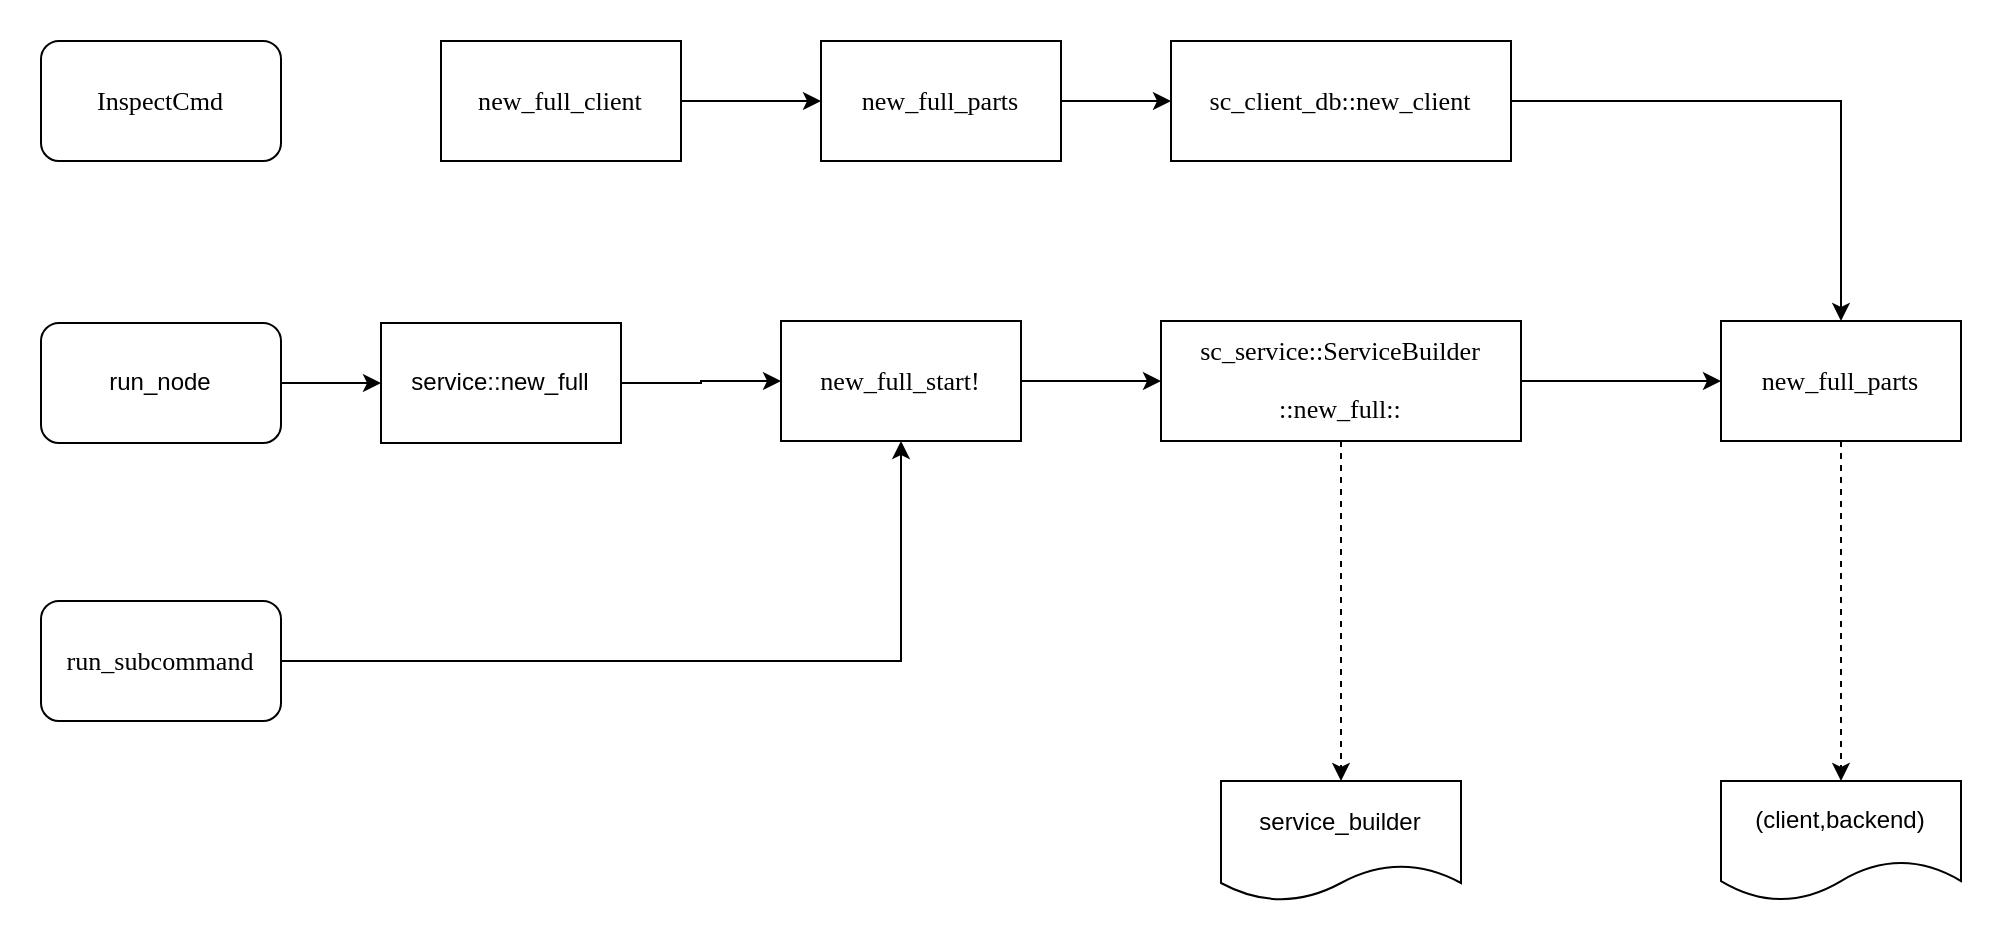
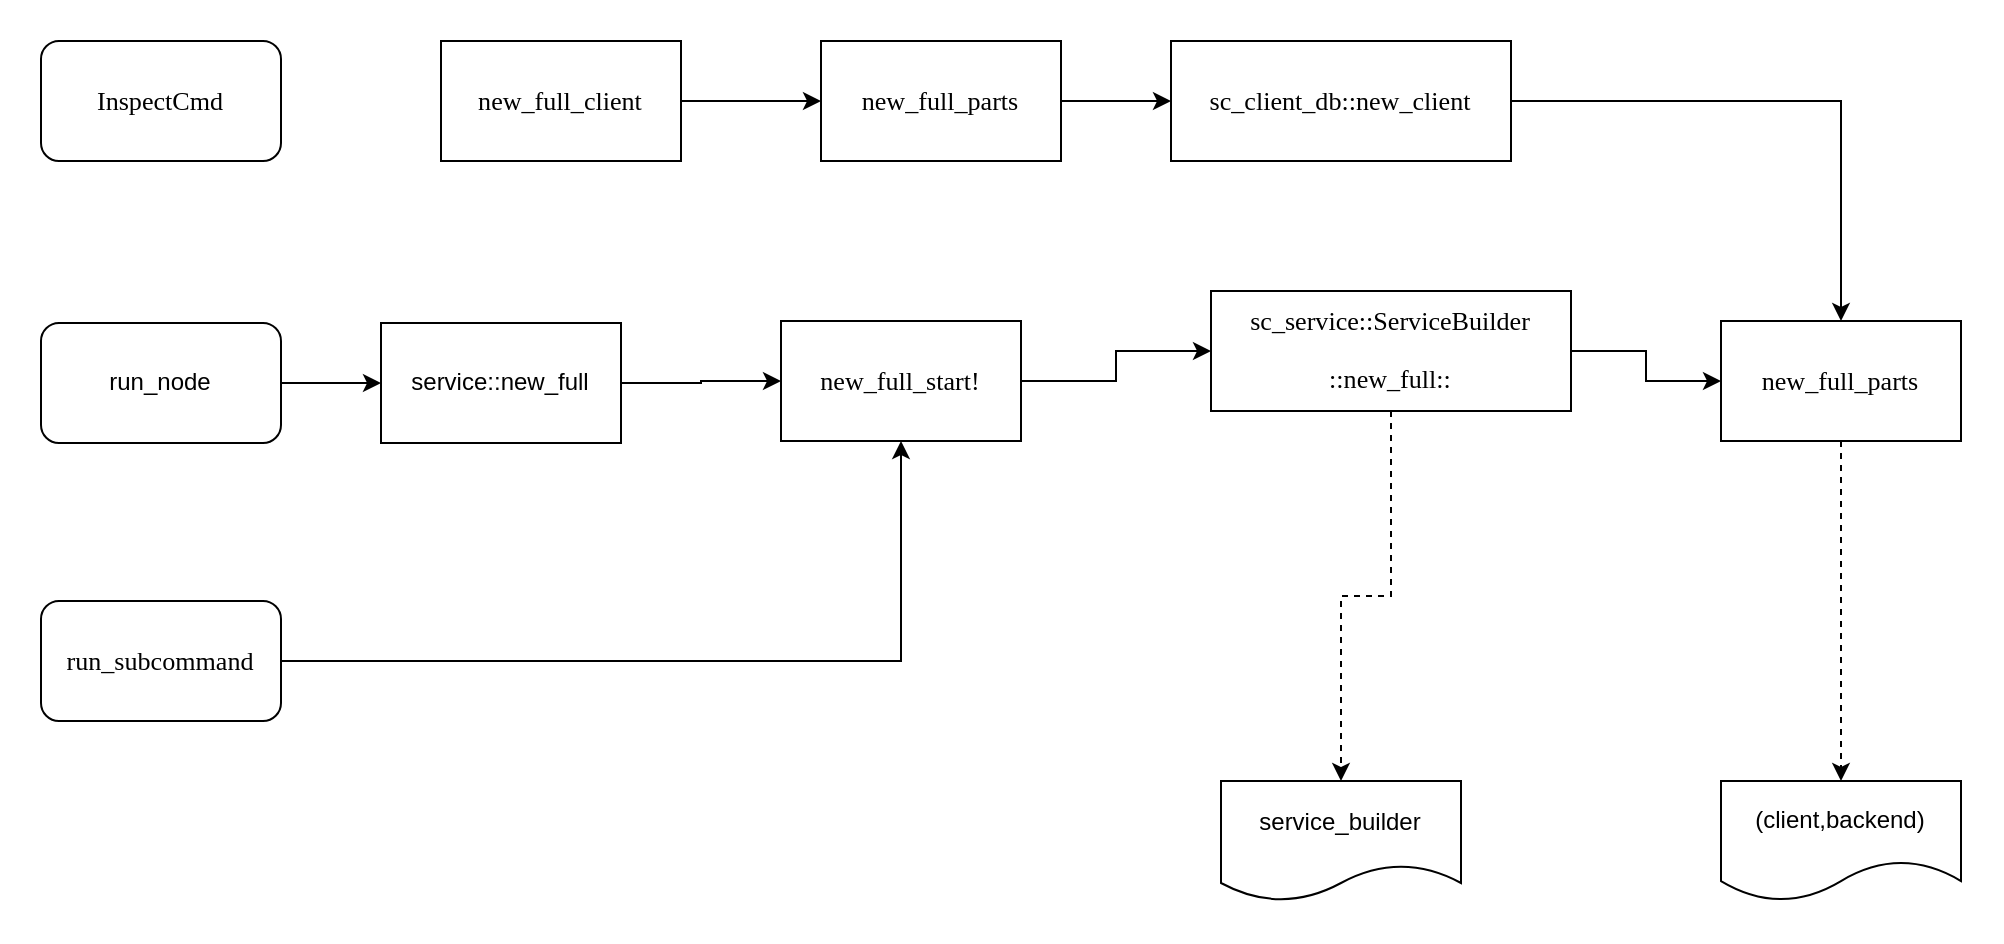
- <mxCell id="18" value="&lt;pre style=&quot;background-color: rgb(255 , 255 , 255) ; font-family: &amp;#34;jetbrains mono&amp;#34; ; font-size: 9.8pt&quot;&gt;sc_service::ServiceBuilder&lt;/pre&gt;&lt;pre style=&quot;background-color: rgb(255 , 255 , 255) ; font-family: &amp;#34;jetbrains mono&amp;#34; ; font-size: 9.8pt&quot;&gt;::new_full::&lt;/pre&gt;" style="rounded=0;whiteSpace=wrap;html=1;" vertex="1" parent="1"><mxGeometry x="580" y="160" width="180" height="60" as="geometry" /></mxCell>
+ <mxCell id="18" value="&lt;pre style=&quot;background-color: rgb(255 , 255 , 255) ; font-family: &amp;#34;jetbrains mono&amp;#34; ; font-size: 9.8pt&quot;&gt;sc_service::ServiceBuilder&lt;/pre&gt;&lt;pre style=&quot;background-color: rgb(255 , 255 , 255) ; font-family: &amp;#34;jetbrains mono&amp;#34; ; font-size: 9.8pt&quot;&gt;::new_full::&lt;/pre&gt;" style="rounded=0;whiteSpace=wrap;html=1;" vertex="1" parent="1"><mxGeometry x="605" y="145" width="180" height="60" as="geometry" /></mxCell>
